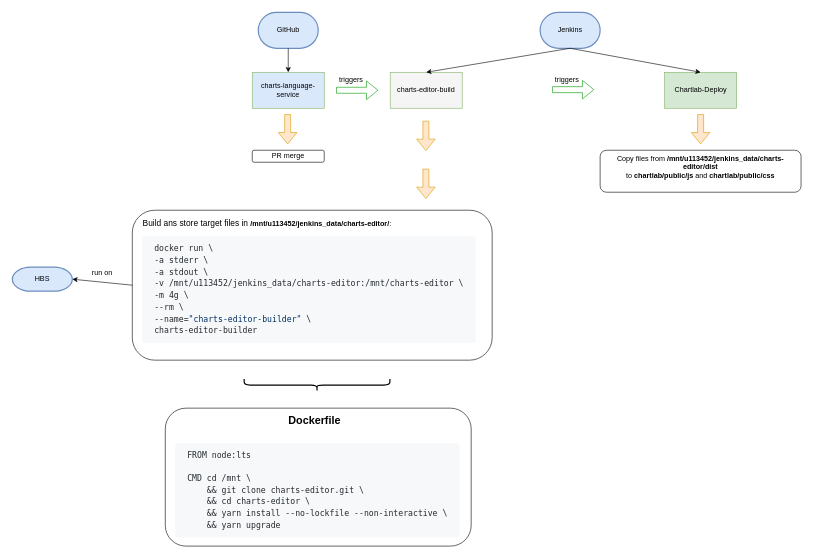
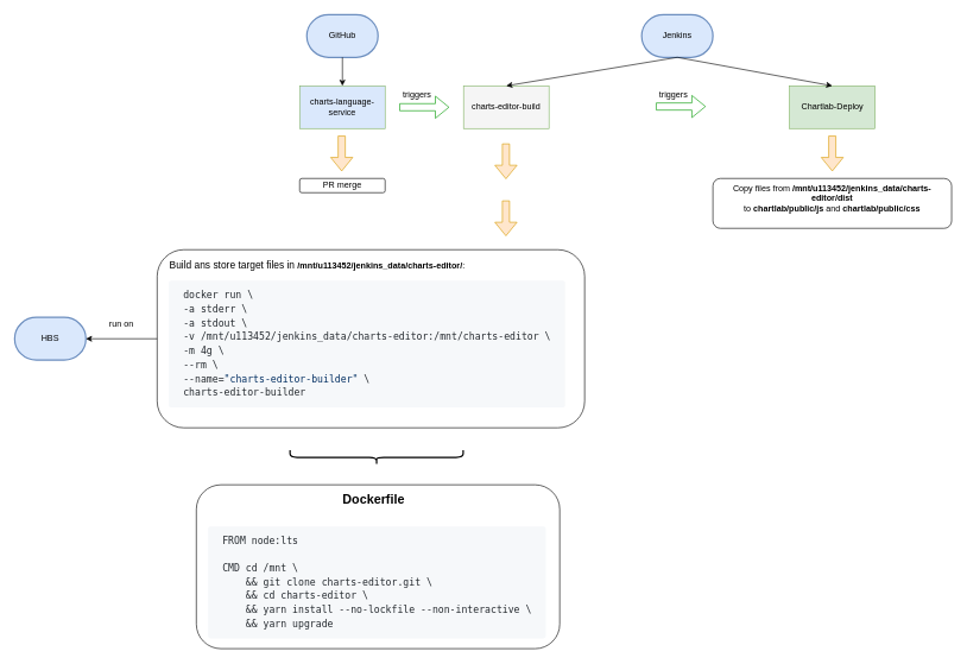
- <mxCell id="4" value="HBS" style="strokeWidth=2;html=1;shape=mxgraph.flowchart.terminator;whiteSpace=wrap;fillColor=#dae8fc;strokeColor=#6c8ebf;" parent="1" vertex="1"><mxGeometry x="20" y="445" width="100" height="40" as="geometry" /></mxCell>
+ <mxCell id="4" value="HBS" style="strokeWidth=2;html=1;shape=mxgraph.flowchart.terminator;whiteSpace=wrap;fillColor=#dae8fc;strokeColor=#6c8ebf;" parent="1" vertex="1"><mxGeometry x="20" y="445" width="100" height="60" as="geometry" /></mxCell>
